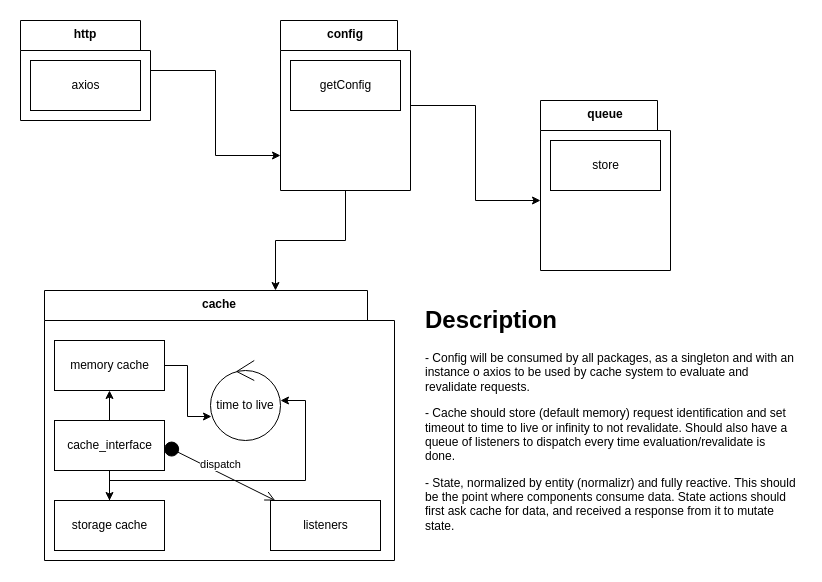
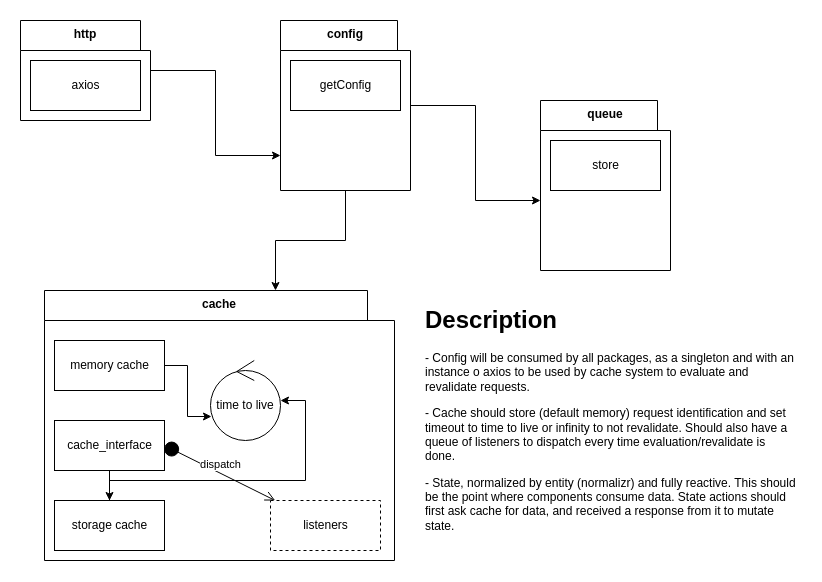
- <mxCell id="24" style="edgeStyle=orthogonalEdgeStyle;rounded=0;orthogonalLoop=1;jettySize=auto;html=1;" edge="1" parent="19" source="22" target="23"><mxGeometry relative="1" as="geometry" /></mxCell>
- <mxCell id="28" value="listeners" style="html=1;" vertex="1" parent="19"><mxGeometry x="226" y="210" width="110" height="50" as="geometry" /></mxCell>
+ <mxCell id="28" value="listeners" style="html=1;dashed=1;" vertex="1" parent="19"><mxGeometry x="226" y="210" width="110" height="50" as="geometry" /></mxCell>
